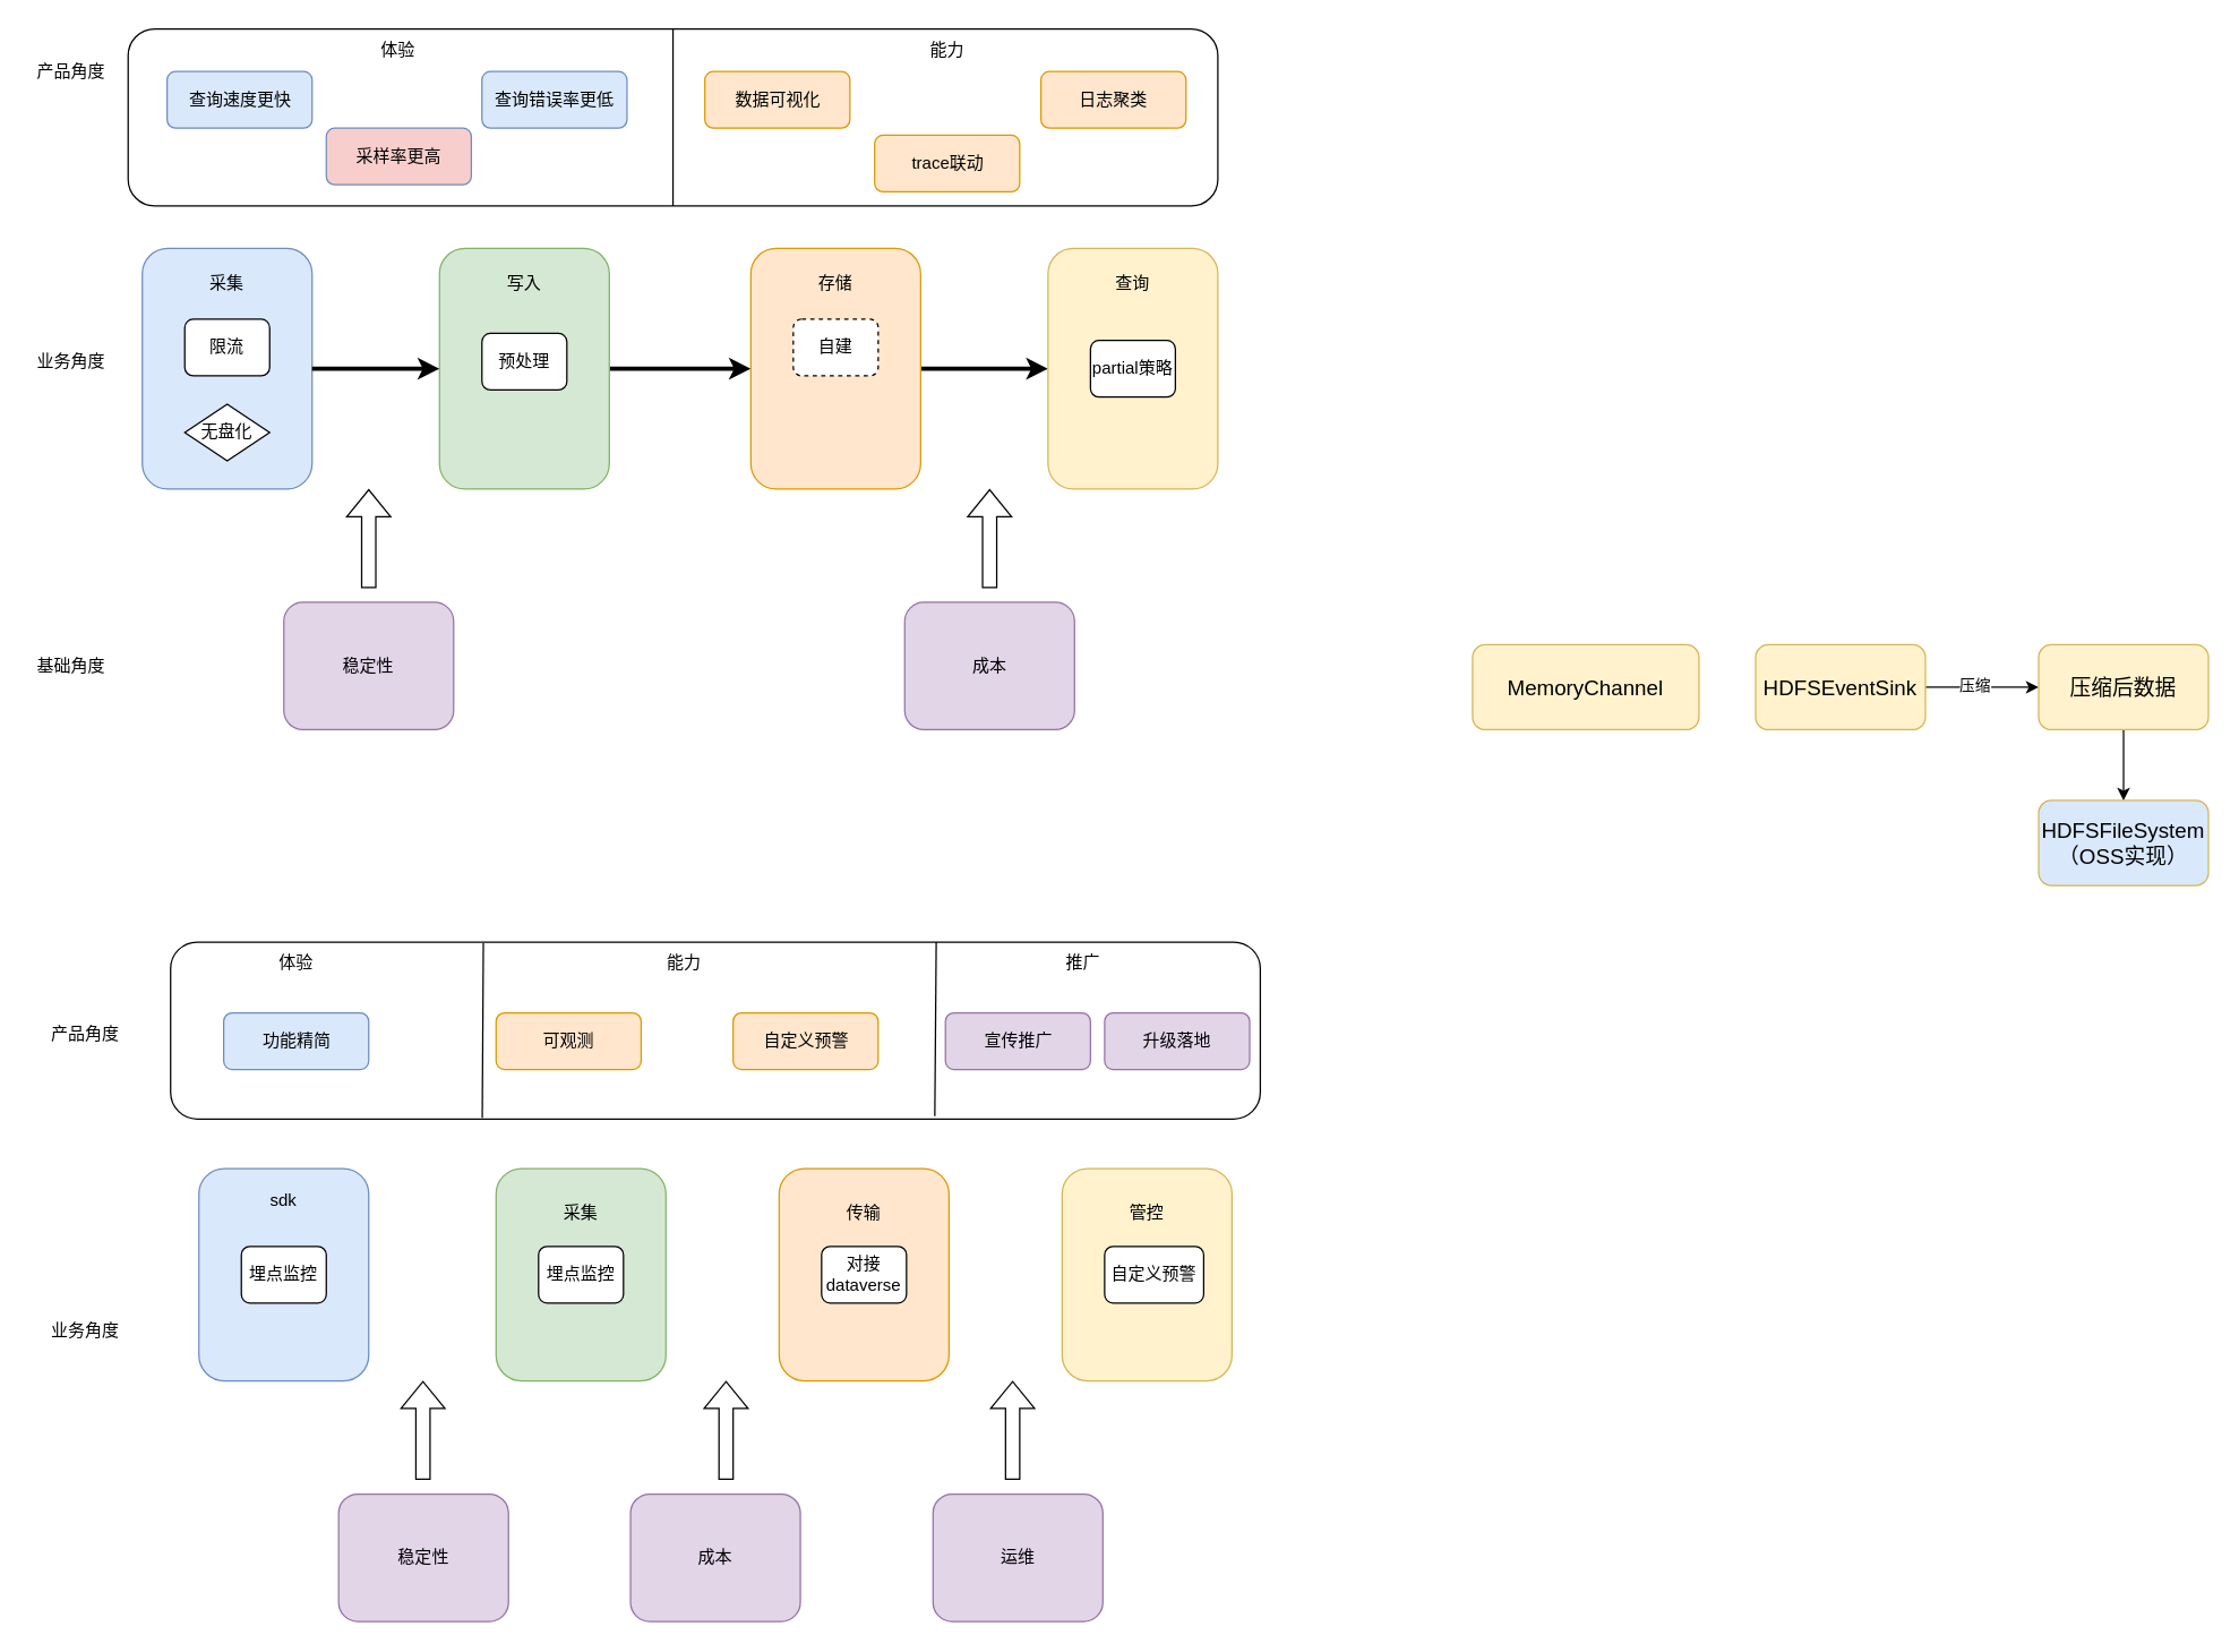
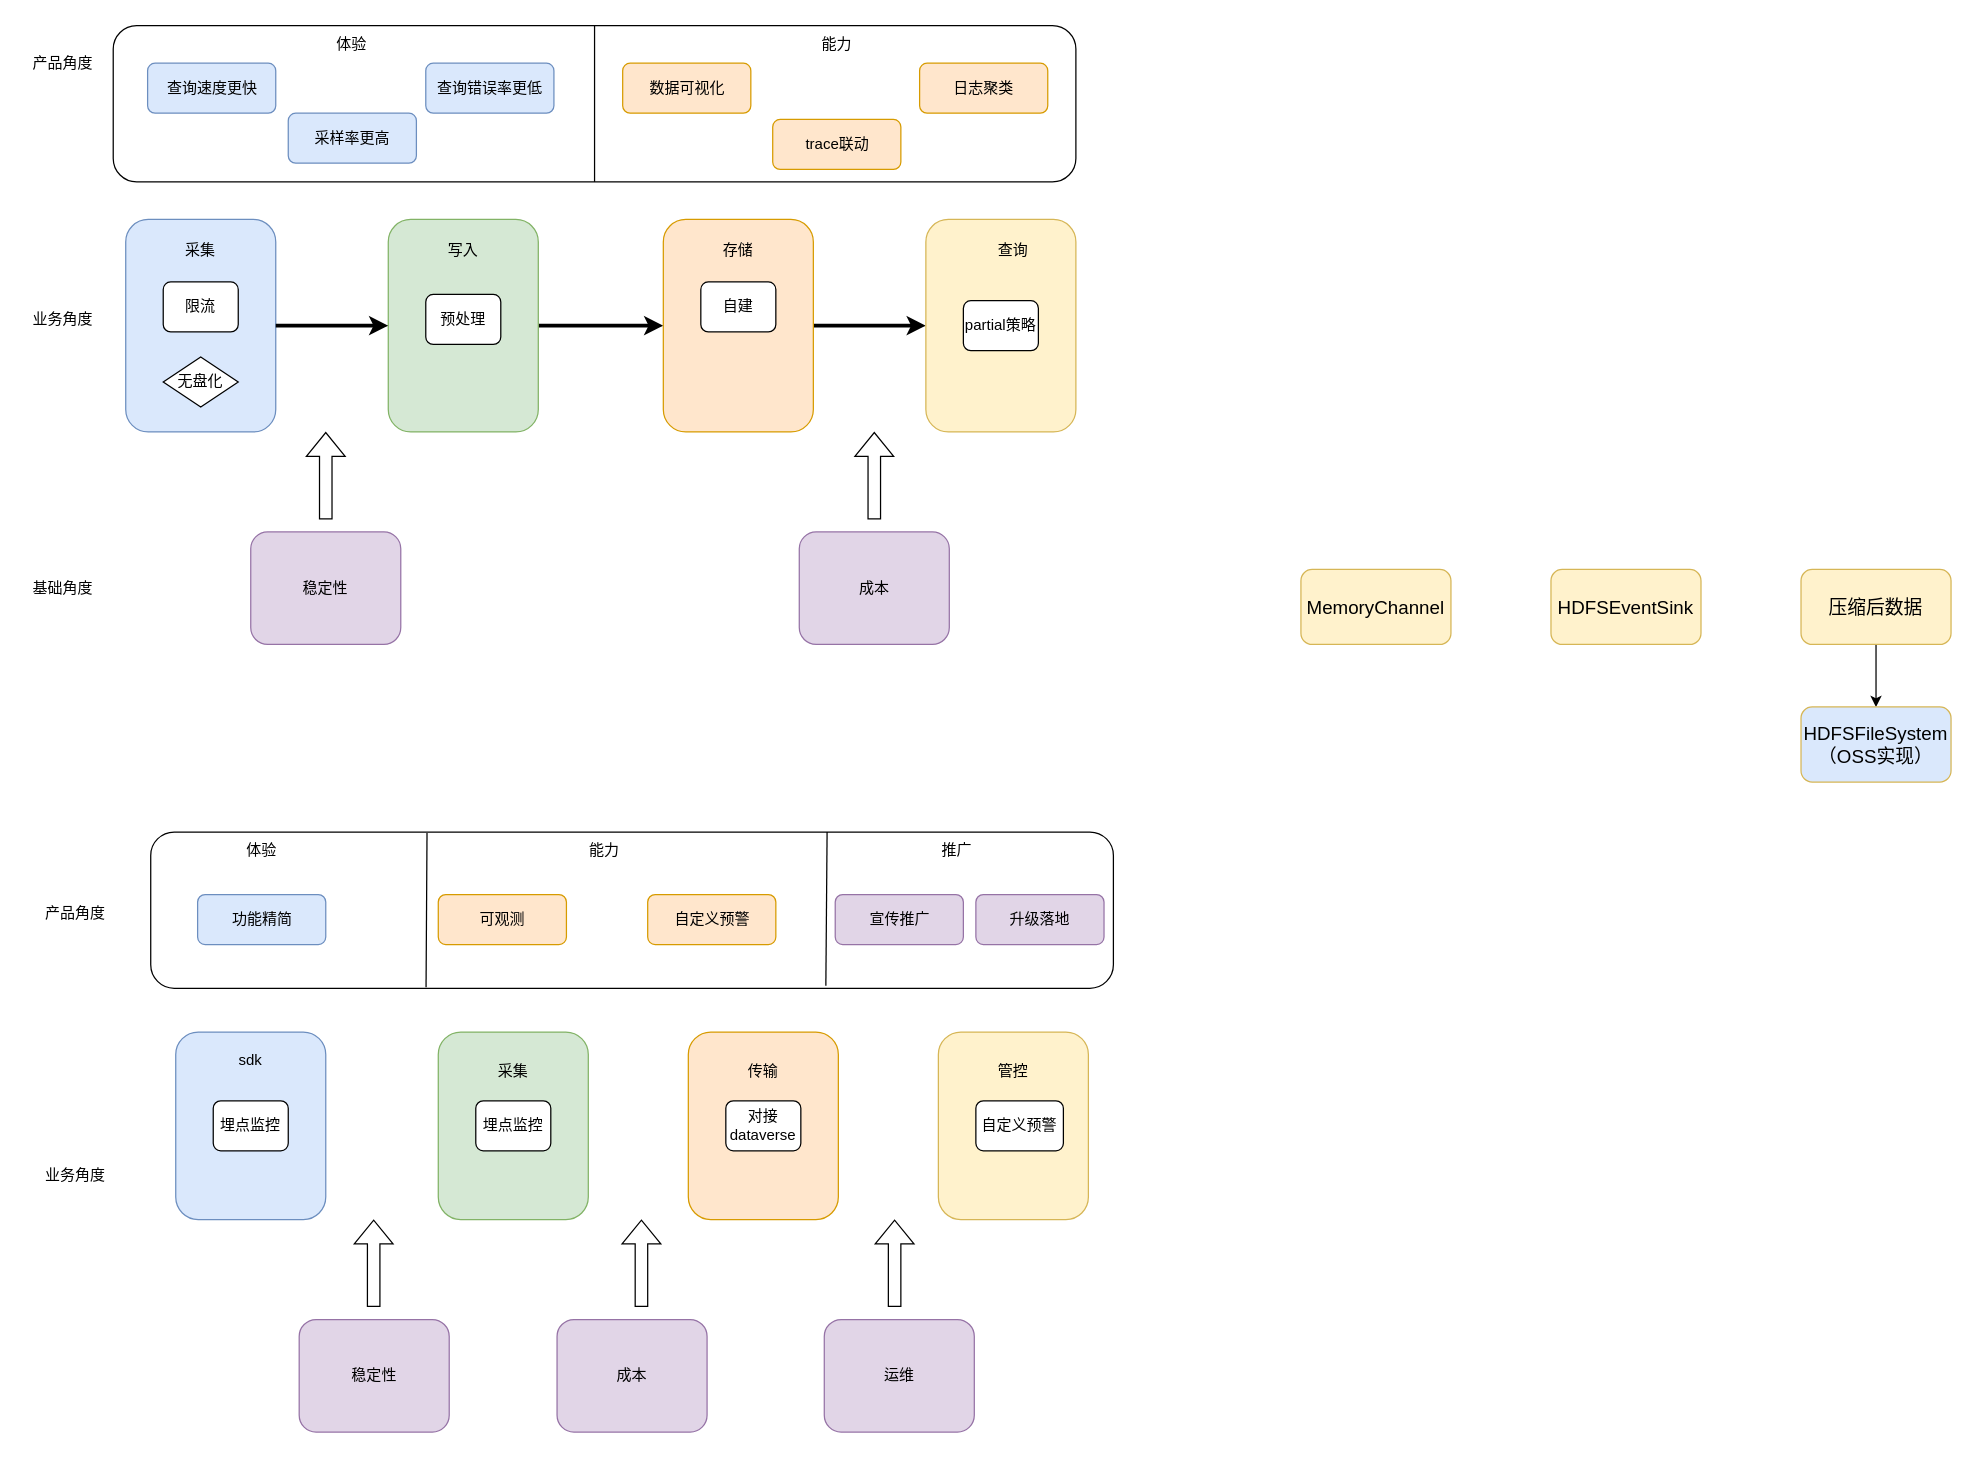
- <mxCell id="27" value="采样率更高" style="rounded=1;whiteSpace=wrap;html=1;fillColor=#f8cecc;strokeColor=#6c8ebf;" parent="1" vertex="1"><mxGeometry x="230" y="90" width="102.5" height="40" as="geometry" /></mxCell>
+ <mxCell id="27" value="采样率更高" style="rounded=1;whiteSpace=wrap;html=1;fillColor=#dae8fc;strokeColor=#6c8ebf;" parent="1" vertex="1"><mxGeometry x="230" y="90" width="102.5" height="40" as="geometry" /></mxCell>
- <mxCell id="14" value="查询" style="text;strokeColor=none;align=center;fillColor=none;html=1;verticalAlign=middle;whiteSpace=wrap;rounded=0;" parent="1" vertex="1"><mxGeometry x="770" y="185" width="60" height="30" as="geometry" /></mxCell>
+ <mxCell id="14" value="查询" style="text;strokeColor=none;align=center;fillColor=none;html=1;verticalAlign=middle;whiteSpace=wrap;rounded=0;" parent="1" vertex="1"><mxGeometry x="780" y="185" width="60" height="30" as="geometry" /></mxCell>
- <mxCell id="17" value="自建" style="rounded=1;whiteSpace=wrap;html=1;dashed=1;" parent="1" vertex="1"><mxGeometry x="560" y="225" width="60" height="40" as="geometry" /></mxCell>
+ <mxCell id="17" value="自建" style="rounded=1;whiteSpace=wrap;html=1;" parent="1" vertex="1"><mxGeometry x="560" y="225" width="60" height="40" as="geometry" /></mxCell>
- <mxCell id="71" value="MemoryChannel" style="rounded=1;whiteSpace=wrap;html=1;fillColor=#fff2cc;strokeColor=#d6b656;fontSize=15;" parent="1" vertex="1"><mxGeometry x="1040" y="455" width="160" height="60" as="geometry" /></mxCell>
+ <mxCell id="71" value="MemoryChannel" style="rounded=1;whiteSpace=wrap;html=1;fillColor=#fff2cc;strokeColor=#d6b656;fontSize=15;" parent="1" vertex="1"><mxGeometry x="1040" y="455" width="120" height="60" as="geometry" /></mxCell>
- <mxCell id="68" value="" style="edgeStyle=orthogonalEdgeStyle;rounded=0;orthogonalLoop=1;jettySize=auto;html=1;" parent="1" source="70" target="73" edge="1"><mxGeometry relative="1" as="geometry" /></mxCell>
- <mxCell id="69" value="压缩" style="edgeLabel;html=1;align=center;verticalAlign=middle;resizable=0;points=[];" parent="68" vertex="1" connectable="0"><mxGeometry x="-0.14" y="2" relative="1" as="geometry"><mxPoint as="offset" /></mxGeometry></mxCell>
